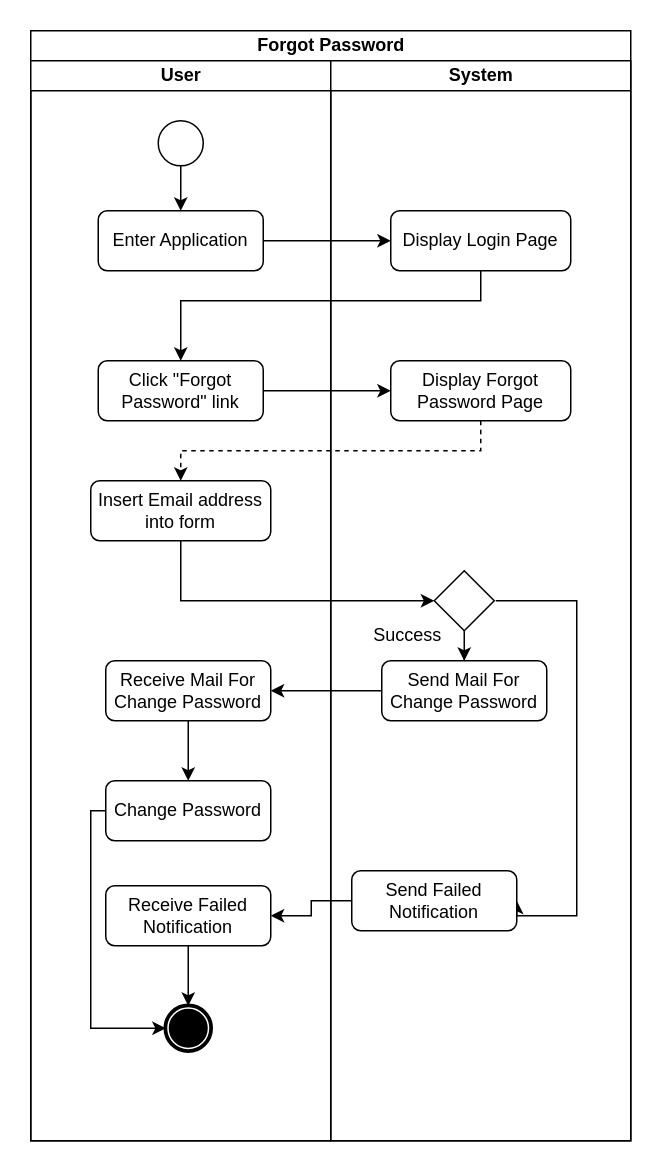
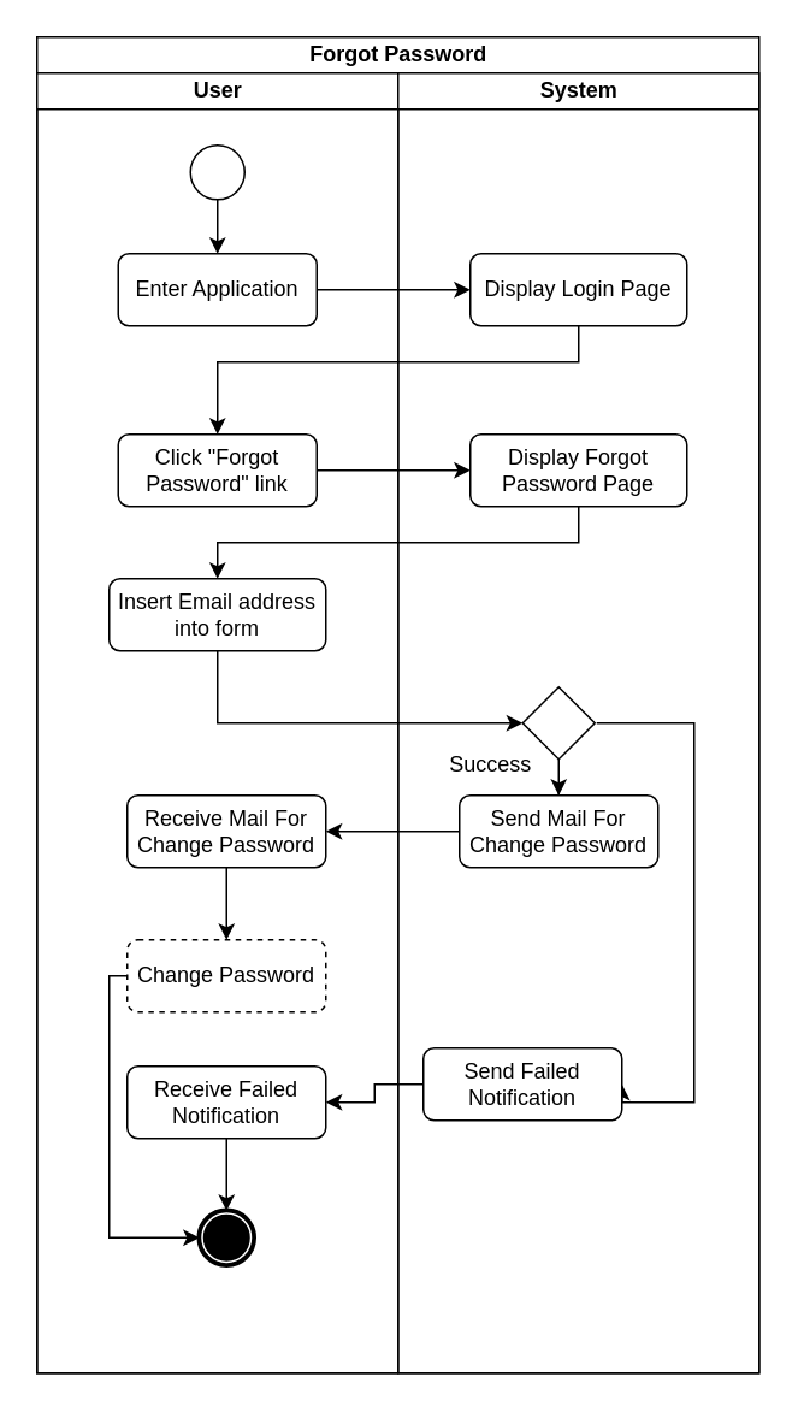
- <mxCell id="30" style="edgeStyle=orthogonalEdgeStyle;rounded=0;orthogonalLoop=1;jettySize=auto;html=1;entryX=0.5;entryY=0;entryDx=0;entryDy=0;dashed=1;" parent="2" source="25" target="6" edge="1"><mxGeometry relative="1" as="geometry"><Array as="points"><mxPoint x="300" y="280" /><mxPoint x="100" y="280" /></Array></mxGeometry></mxCell>
+ <mxCell id="30" style="edgeStyle=orthogonalEdgeStyle;rounded=0;orthogonalLoop=1;jettySize=auto;html=1;entryX=0.5;entryY=0;entryDx=0;entryDy=0;" parent="2" source="25" target="6" edge="1"><mxGeometry relative="1" as="geometry"><Array as="points"><mxPoint x="300" y="280" /><mxPoint x="100" y="280" /></Array></mxGeometry></mxCell>
- <mxCell id="12" value="Change Password" style="rounded=1;whiteSpace=wrap;html=1;fillColor=#FFFFFF;" parent="3" vertex="1"><mxGeometry x="50" y="480" width="110" height="40" as="geometry" /></mxCell>
+ <mxCell id="12" value="Change Password" style="rounded=1;whiteSpace=wrap;html=1;fillColor=#FFFFFF;dashed=1;" parent="3" vertex="1"><mxGeometry x="50" y="480" width="110" height="40" as="geometry" /></mxCell>
